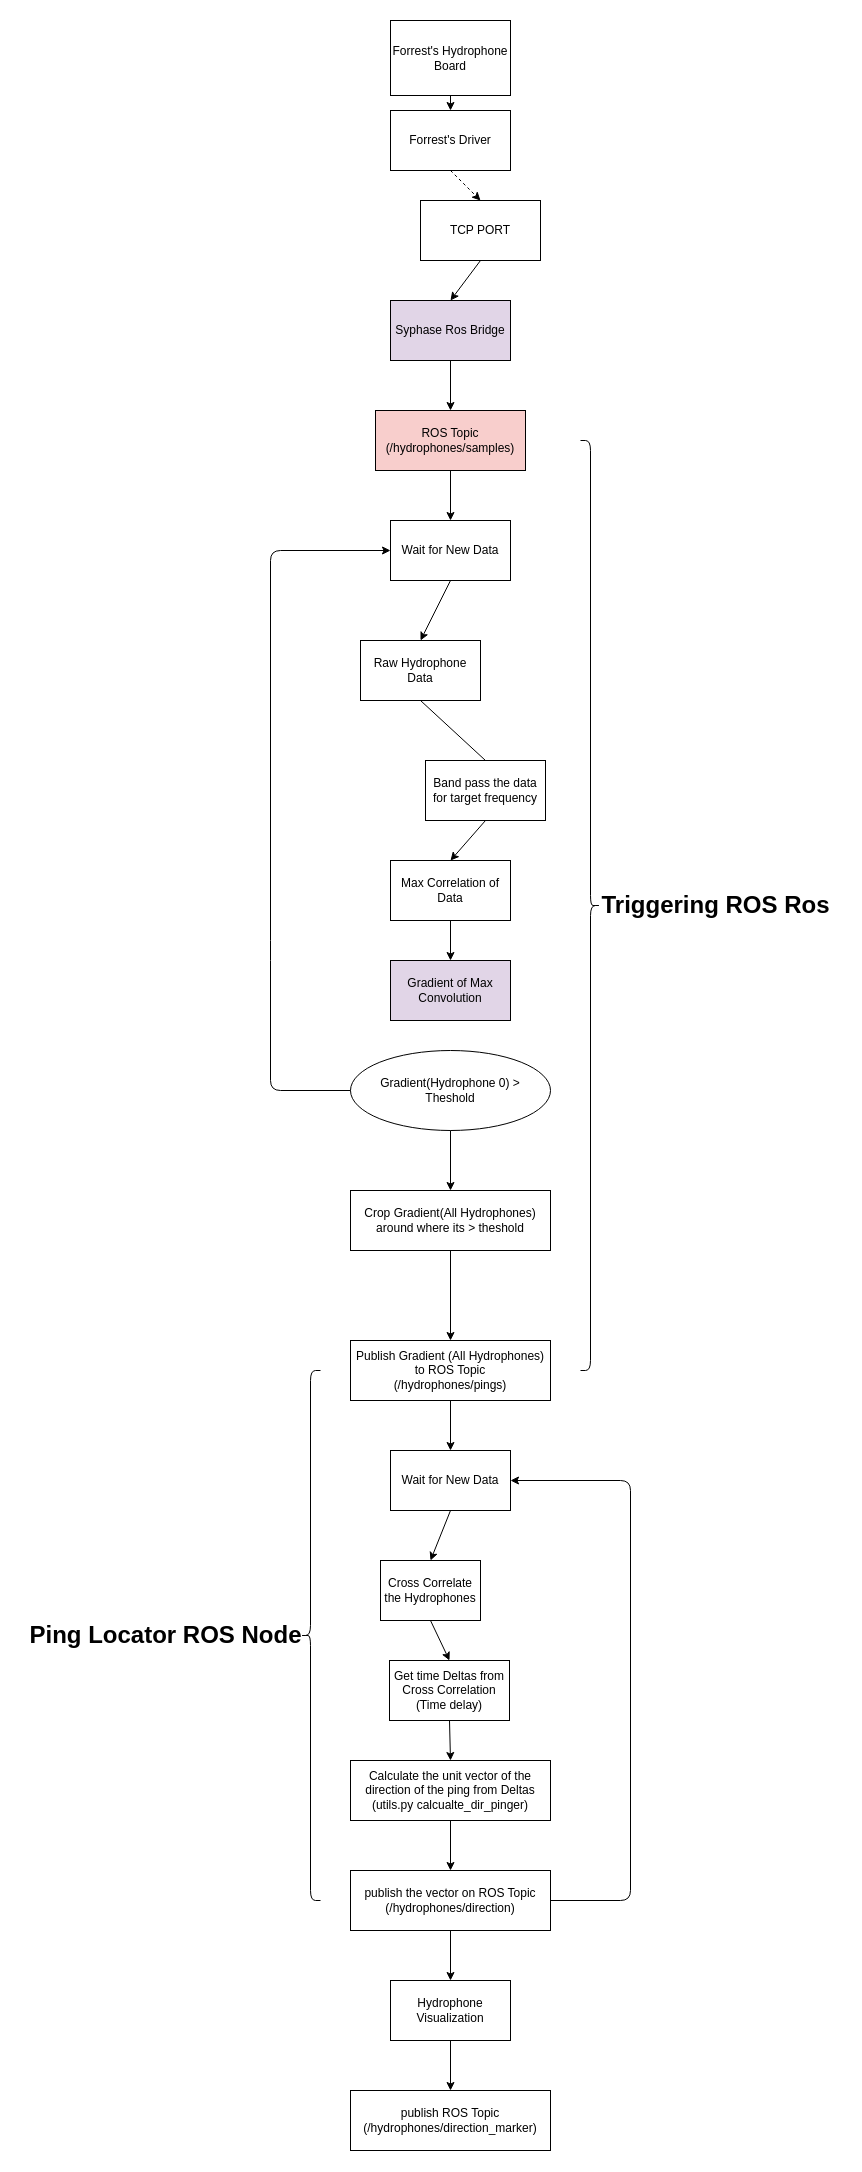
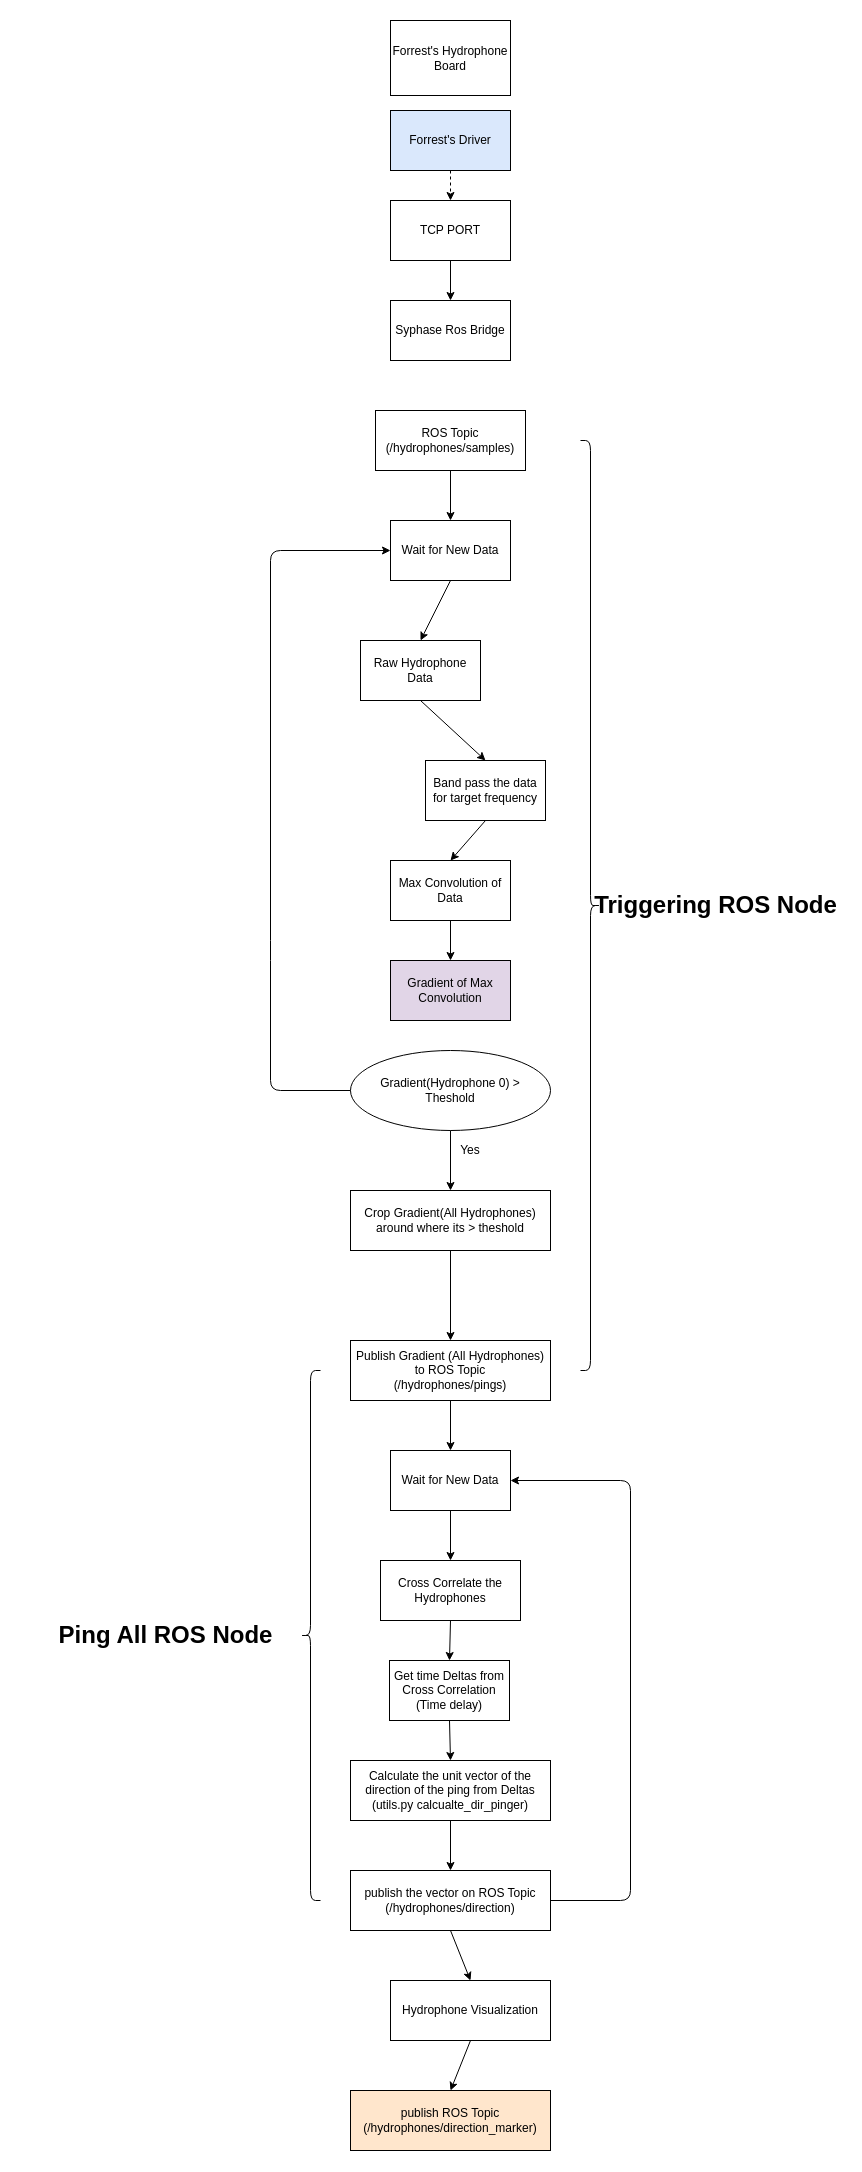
- <mxCell id="17" value="" style="endArrow=classic;html=1;exitX=0.5;exitY=1;exitDx=0;exitDy=0;entryX=0.5;entryY=0;entryDx=0;entryDy=0;" parent="1" source="14" target="15" edge="1"><mxGeometry width="50" height="50" relative="1" as="geometry"><mxPoint x="360" y="250" as="sourcePoint" /><mxPoint x="410" y="200" as="targetPoint" /></mxGeometry></mxCell>
- <mxCell id="15" value="Forrest's Driver" style="rounded=0;whiteSpace=wrap;html=1;" parent="1" vertex="1"><mxGeometry x="390" y="110" width="120" height="60" as="geometry" /></mxCell>
+ <mxCell id="15" value="Forrest's Driver" style="rounded=0;whiteSpace=wrap;html=1;fillColor=#dae8fc;" parent="1" vertex="1"><mxGeometry x="390" y="110" width="120" height="60" as="geometry" /></mxCell>
- <mxCell id="16" value="TCP PORT" style="rounded=0;whiteSpace=wrap;html=1;" parent="1" vertex="1"><mxGeometry x="420" y="200" width="120" height="60" as="geometry" /></mxCell>
+ <mxCell id="16" value="TCP PORT" style="rounded=0;whiteSpace=wrap;html=1;" parent="1" vertex="1"><mxGeometry x="390" y="200" width="120" height="60" as="geometry" /></mxCell>
- <mxCell id="19" value="Syphase Ros Bridge" style="rounded=0;whiteSpace=wrap;html=1;fillColor=#e1d5e7;" parent="1" vertex="1"><mxGeometry x="390" y="300" width="120" height="60" as="geometry" /></mxCell>
+ <mxCell id="19" value="Syphase Ros Bridge" style="rounded=0;whiteSpace=wrap;html=1;" parent="1" vertex="1"><mxGeometry x="390" y="300" width="120" height="60" as="geometry" /></mxCell>
- <mxCell id="21" value="" style="endArrow=classic;html=1;exitX=0.5;exitY=1;exitDx=0;exitDy=0;entryX=0.5;entryY=0;entryDx=0;entryDy=0;" parent="1" source="19" target="22" edge="1"><mxGeometry width="50" height="50" relative="1" as="geometry"><mxPoint x="360" y="250" as="sourcePoint" /><mxPoint x="450" y="380" as="targetPoint" /></mxGeometry></mxCell>
- <mxCell id="22" value="&lt;div&gt;ROS Topic&lt;/div&gt;&lt;div&gt;(/hydrophones/samples)&lt;br&gt;&lt;/div&gt;" style="rounded=0;whiteSpace=wrap;html=1;fillColor=#f8cecc;" parent="1" vertex="1"><mxGeometry x="375" y="410" width="150" height="60" as="geometry" /></mxCell>
+ <mxCell id="22" value="&lt;div&gt;ROS Topic&lt;/div&gt;&lt;div&gt;(/hydrophones/samples)&lt;br&gt;&lt;/div&gt;" style="rounded=0;whiteSpace=wrap;html=1;" parent="1" vertex="1"><mxGeometry x="375" y="410" width="150" height="60" as="geometry" /></mxCell>
- <mxCell id="46" value="" style="endArrow=none;html=1;exitX=0.5;exitY=1;exitDx=0;exitDy=0;entryX=0.5;entryY=0;entryDx=0;entryDy=0;" edge="1" parent="1" source="44" target="41"><mxGeometry width="50" height="50" relative="1" as="geometry"><mxPoint x="315" y="740" as="sourcePoint" /><mxPoint x="365" y="690" as="targetPoint" /></mxGeometry></mxCell>
+ <mxCell id="46" value="" style="endArrow=classic;html=1;exitX=0.5;exitY=1;exitDx=0;exitDy=0;entryX=0.5;entryY=0;entryDx=0;entryDy=0;" edge="1" parent="1" source="44" target="41"><mxGeometry width="50" height="50" relative="1" as="geometry"><mxPoint x="315" y="740" as="sourcePoint" /><mxPoint x="365" y="690" as="targetPoint" /></mxGeometry></mxCell>
- <mxCell id="43" value="Max Correlation of Data" style="rounded=0;whiteSpace=wrap;html=1;" vertex="1" parent="1"><mxGeometry x="390" y="860" width="120" height="60" as="geometry" /></mxCell>
+ <mxCell id="43" value="Max Convolution of Data" style="rounded=0;whiteSpace=wrap;html=1;" vertex="1" parent="1"><mxGeometry x="390" y="860" width="120" height="60" as="geometry" /></mxCell>
- <mxCell id="13" value="Triggering ROS Ros" style="text;strokeColor=none;fillColor=none;html=1;fontSize=24;fontStyle=1;verticalAlign=middle;align=center;" parent="1" vertex="1"><mxGeometry x="590" y="885" width="250" height="40" as="geometry" /></mxCell>
+ <mxCell id="13" value="Triggering ROS Node" style="text;strokeColor=none;fillColor=none;html=1;fontSize=24;fontStyle=1;verticalAlign=middle;align=center;" parent="1" vertex="1"><mxGeometry x="590" y="885" width="250" height="40" as="geometry" /></mxCell>
+ <mxCell id="8" value="Yes" style="text;html=1;strokeColor=none;fillColor=none;align=center;verticalAlign=middle;whiteSpace=wrap;rounded=0;" parent="1" vertex="1"><mxGeometry x="450" y="1140" width="40" height="20" as="geometry" /></mxCell>
- <mxCell id="26" value="Cross Correlate the Hydrophones" style="rounded=0;whiteSpace=wrap;html=1;" parent="1" vertex="1"><mxGeometry x="380" y="1560" width="100" height="60" as="geometry" /></mxCell>
+ <mxCell id="26" value="Cross Correlate the Hydrophones" style="rounded=0;whiteSpace=wrap;html=1;" parent="1" vertex="1"><mxGeometry x="380" y="1560" width="140" height="60" as="geometry" /></mxCell>
- <mxCell id="35" value="Ping Locator ROS Node" style="text;strokeColor=none;fillColor=none;html=1;fontSize=24;fontStyle=1;verticalAlign=middle;align=center;" parent="1" vertex="1"><mxGeometry x="20" y="1615" width="290" height="40" as="geometry" /></mxCell>
+ <mxCell id="35" value="Ping All ROS Node" style="text;strokeColor=none;fillColor=none;html=1;fontSize=24;fontStyle=1;verticalAlign=middle;align=center;" parent="1" vertex="1"><mxGeometry x="20" y="1615" width="290" height="40" as="geometry" /></mxCell>
- <mxCell id="36" value="Hydrophone Visualization" style="rounded=0;whiteSpace=wrap;html=1;" parent="1" vertex="1"><mxGeometry x="390" y="1980" width="120" height="60" as="geometry" /></mxCell>
+ <mxCell id="36" value="Hydrophone Visualization" style="rounded=0;whiteSpace=wrap;html=1;" parent="1" vertex="1"><mxGeometry x="390" y="1980" width="160" height="60" as="geometry" /></mxCell>
- <mxCell id="40" value="&lt;div&gt;publish ROS Topic &lt;br&gt;&lt;/div&gt;&lt;div&gt;(/hydrophones/direction_marker)&lt;/div&gt;" style="rounded=0;whiteSpace=wrap;html=1;" parent="1" vertex="1"><mxGeometry x="350" y="2090" width="200" height="60" as="geometry" /></mxCell>
+ <mxCell id="40" value="&lt;div&gt;publish ROS Topic &lt;br&gt;&lt;/div&gt;&lt;div&gt;(/hydrophones/direction_marker)&lt;/div&gt;" style="rounded=0;whiteSpace=wrap;html=1;fillColor=#ffe6cc;" parent="1" vertex="1"><mxGeometry x="350" y="2090" width="200" height="60" as="geometry" /></mxCell>
